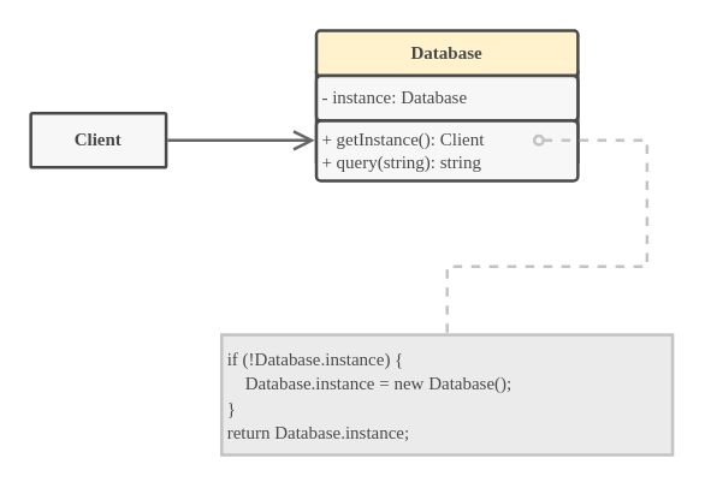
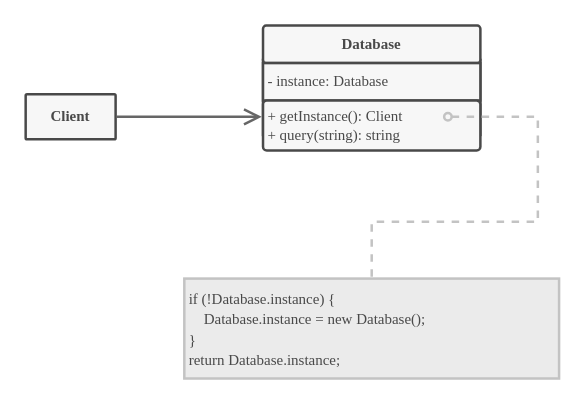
- <mxCell id="4" value="&lt;font face=&quot;Nunito&quot; color=&quot;#494949&quot;&gt;&lt;b&gt;Database&lt;/b&gt;&lt;/font&gt;" style="rounded=1;whiteSpace=wrap;html=1;arcSize=5;fillColor=#fff2cc;strokeColor=#494949;strokeWidth=2;container=0;absoluteArcSize=1;" vertex="1" parent="2"><mxGeometry width="174.0" height="30" as="geometry" /></mxCell>
+ <mxCell id="4" value="&lt;font face=&quot;Nunito&quot; color=&quot;#494949&quot;&gt;&lt;b&gt;Database&lt;/b&gt;&lt;/font&gt;" style="rounded=1;whiteSpace=wrap;html=1;arcSize=5;fillColor=#F7F7F7;strokeColor=#494949;strokeWidth=2;container=0;absoluteArcSize=1;" vertex="1" parent="2"><mxGeometry width="174.0" height="30" as="geometry" /></mxCell>
- <mxCell id="5" value="&lt;font face=&quot;Nunito&quot;&gt;- instance: Database&lt;br&gt;&lt;/font&gt;" style="rounded=1;whiteSpace=wrap;html=1;arcSize=6;fillColor=#F7F7F7;strokeColor=#494949;align=left;perimeterSpacing=0;spacingLeft=2;fontColor=#494949;strokeWidth=2;container=0;absoluteArcSize=1;" vertex="1" parent="2"><mxGeometry y="30" width="174.0" height="30" as="geometry" /></mxCell>
+ <mxCell id="5" value="&lt;font face=&quot;Nunito&quot;&gt;- instance: Database&lt;br&gt;&lt;/font&gt;" style="whiteSpace=wrap;html=1;arcSize=6;fillColor=#F7F7F7;strokeColor=#494949;align=left;perimeterSpacing=0;spacingLeft=2;fontColor=#494949;strokeWidth=2;container=0;absoluteArcSize=1;rounded=0;" vertex="1" parent="2"><mxGeometry y="30" width="174.0" height="30" as="geometry" /></mxCell>
- <mxCell id="10" value="&lt;font face=&quot;Nunito&quot; color=&quot;#494949&quot;&gt;&lt;b&gt;Client&lt;/b&gt;&lt;/font&gt;" style="rounded=1;whiteSpace=wrap;html=1;arcSize=3;strokeColor=#494949;fillColor=#F7F7F7;strokeWidth=2;" vertex="1" parent="1"><mxGeometry x="20" y="75" width="90" height="36" as="geometry" /></mxCell>
+ <mxCell id="10" value="&lt;font face=&quot;Nunito&quot; color=&quot;#494949&quot;&gt;&lt;b&gt;Client&lt;/b&gt;&lt;/font&gt;" style="rounded=1;whiteSpace=wrap;html=1;arcSize=3;strokeColor=#494949;fillColor=#F7F7F7;strokeWidth=2;" vertex="1" parent="1"><mxGeometry x="20" y="75" width="72" height="36" as="geometry" /></mxCell>
